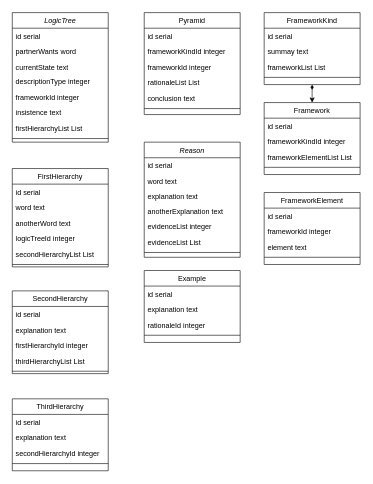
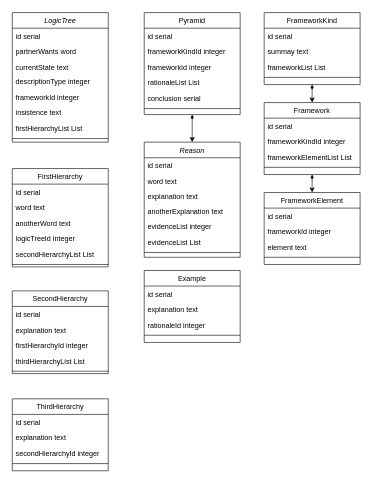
- <mxCell id="36" value="conclusion text" style="text;align=left;verticalAlign=top;spacingLeft=4;spacingRight=4;overflow=hidden;rotatable=0;points=[[0,0.5],[1,0.5]];portConstraint=eastwest;rounded=0;shadow=0;html=0;" parent="31" vertex="1"><mxGeometry y="130" width="160" height="26" as="geometry" /></mxCell>
+ <mxCell id="36" value="conclusion serial" style="text;align=left;verticalAlign=top;spacingLeft=4;spacingRight=4;overflow=hidden;rotatable=0;points=[[0,0.5],[1,0.5]];portConstraint=eastwest;rounded=0;shadow=0;html=0;" parent="31" vertex="1"><mxGeometry y="130" width="160" height="26" as="geometry" /></mxCell>
+ <mxCell id="29" value="" style="endArrow=classic;html=1;entryX=0.5;entryY=0;entryDx=0;entryDy=0;comic=0;shadow=0;rounded=1;targetPerimeterSpacing=0;startArrow=diamondThin;startFill=1;exitX=0.5;exitY=1;exitDx=0;exitDy=0;" parent="1" source="31" target="54" edge="1"><mxGeometry width="50" height="50" relative="1" as="geometry"><mxPoint x="320" y="240" as="sourcePoint" /><mxPoint x="320" y="240" as="targetPoint" /></mxGeometry></mxCell>
+ <mxCell id="30" value="" style="endArrow=classic;html=1;comic=0;shadow=0;rounded=1;targetPerimeterSpacing=0;startArrow=diamondThin;startFill=1;exitX=0.5;exitY=1;exitDx=0;exitDy=0;entryX=0.5;entryY=0;entryDx=0;entryDy=0;" parent="1" source="43" target="49" edge="1"><mxGeometry width="50" height="50" relative="1" as="geometry"><mxPoint x="530" y="150" as="sourcePoint" /><mxPoint x="530" y="180" as="targetPoint" /></mxGeometry></mxCell>
